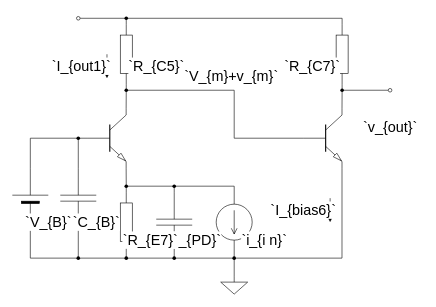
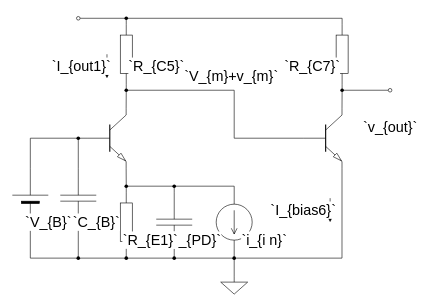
- <mxCell id="53" value="&lt;span style=&quot;font-size: 24px;&quot;&gt;`R_{E7}`&lt;/span&gt;" style="text;html=1;align=center;verticalAlign=middle;resizable=0;points=[];autosize=1;strokeColor=none;fillColor=none;fontSize=11;fontFamily=Helvetica;fontColor=default;labelBackgroundColor=default;" vertex="1" parent="1"><mxGeometry x="190" y="380" width="120" height="40" as="geometry" /></mxCell>
+ <mxCell id="53" value="&lt;span style=&quot;font-size: 24px;&quot;&gt;`R_{E1}`&lt;/span&gt;" style="text;html=1;align=center;verticalAlign=middle;resizable=0;points=[];autosize=1;strokeColor=none;fillColor=none;fontSize=11;fontFamily=Helvetica;fontColor=default;labelBackgroundColor=default;" vertex="1" parent="1"><mxGeometry x="190" y="380" width="120" height="40" as="geometry" /></mxCell>
